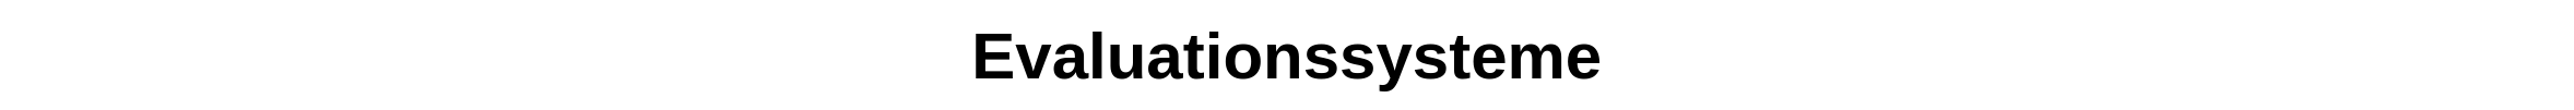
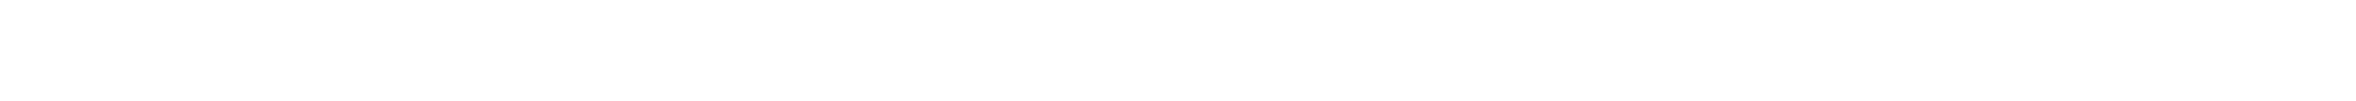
- <mxCell id="2" value="Evaluationssysteme" style="text;strokeColor=none;fillColor=none;html=1;fontSize=120;fontStyle=1;verticalAlign=middle;align=center;" vertex="1" parent="1"><mxGeometry x="20" width="4670" height="160" as="geometry" y="20" /></mxCell>
